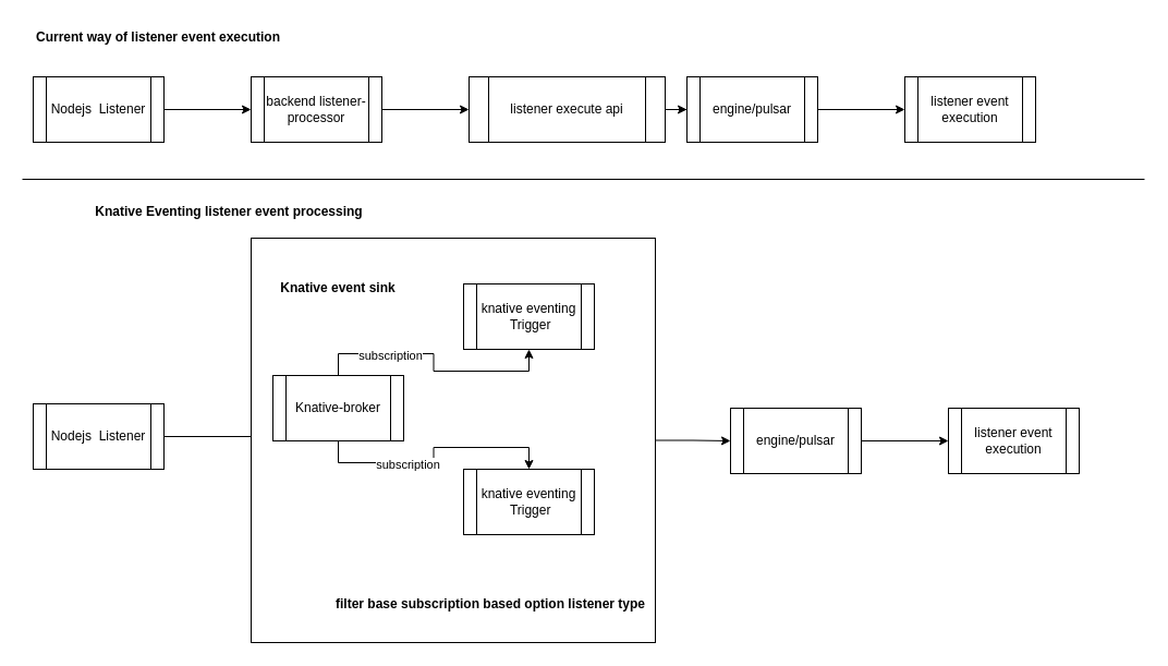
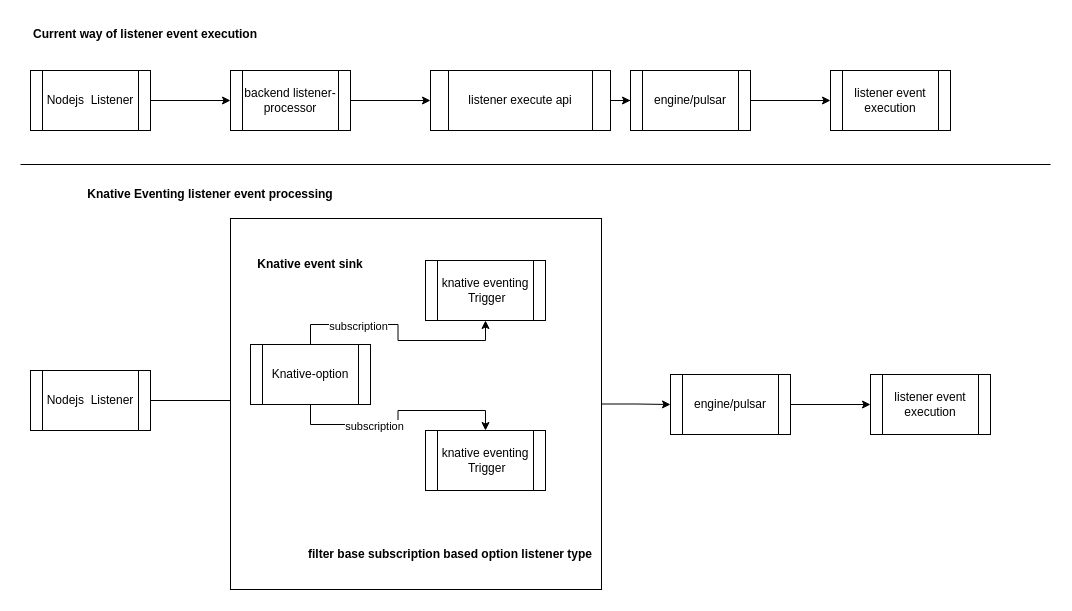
- <mxCell id="22" value="Knative-broker" style="shape=process;whiteSpace=wrap;html=1;backgroundOutline=1;" vertex="1" parent="1"><mxGeometry x="250" y="344" width="120" height="60" as="geometry" /></mxCell>
+ <mxCell id="22" value="Knative-option" style="shape=process;whiteSpace=wrap;html=1;backgroundOutline=1;" vertex="1" parent="1"><mxGeometry x="250" y="344" width="120" height="60" as="geometry" /></mxCell>
